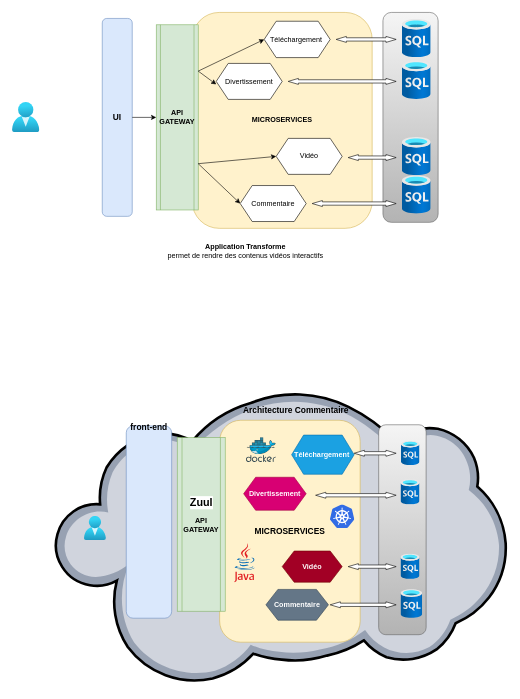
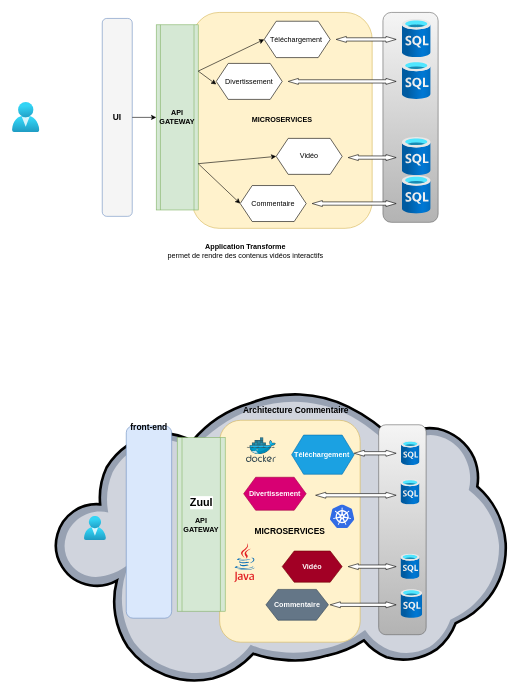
- <mxCell id="4" value="&lt;b&gt;&lt;font style=&quot;font-size: 14px&quot;&gt;UI&lt;br&gt;&lt;/font&gt;&lt;/b&gt;" style="rounded=1;whiteSpace=wrap;html=1;rotation=0;fillColor=#dae8fc;strokeColor=#6c8ebf;" parent="1" vertex="1"><mxGeometry x="170" y="30" width="50" height="330" as="geometry" /></mxCell>
+ <mxCell id="4" value="&lt;b&gt;&lt;font style=&quot;font-size: 14px&quot;&gt;UI&lt;br&gt;&lt;/font&gt;&lt;/b&gt;" style="rounded=1;whiteSpace=wrap;html=1;rotation=0;fillColor=#f5f5f5;strokeColor=#6c8ebf;" parent="1" vertex="1"><mxGeometry x="170" y="30" width="50" height="330" as="geometry" /></mxCell>
